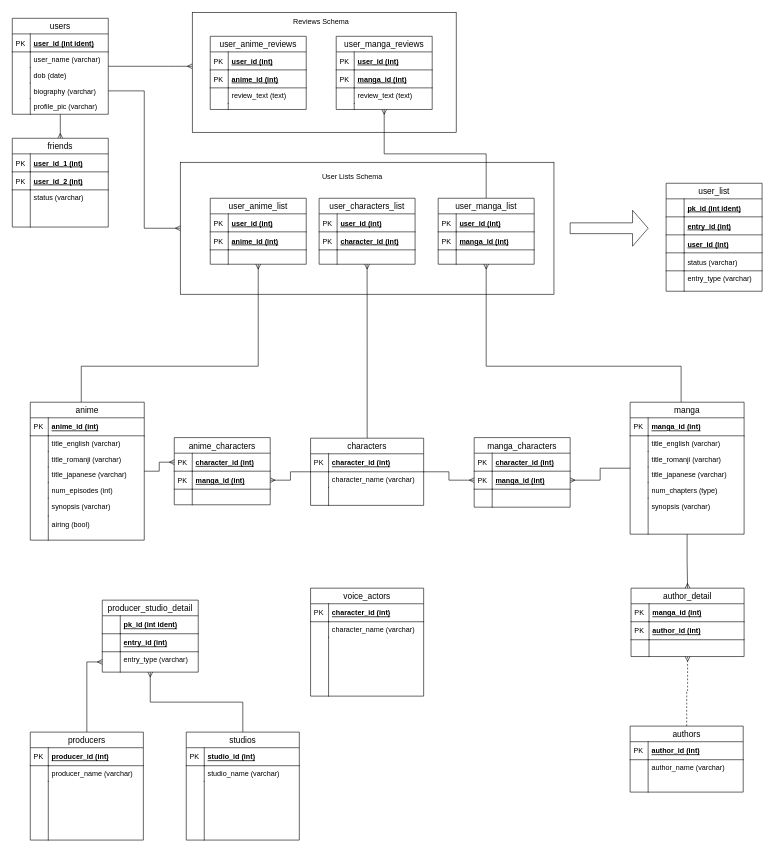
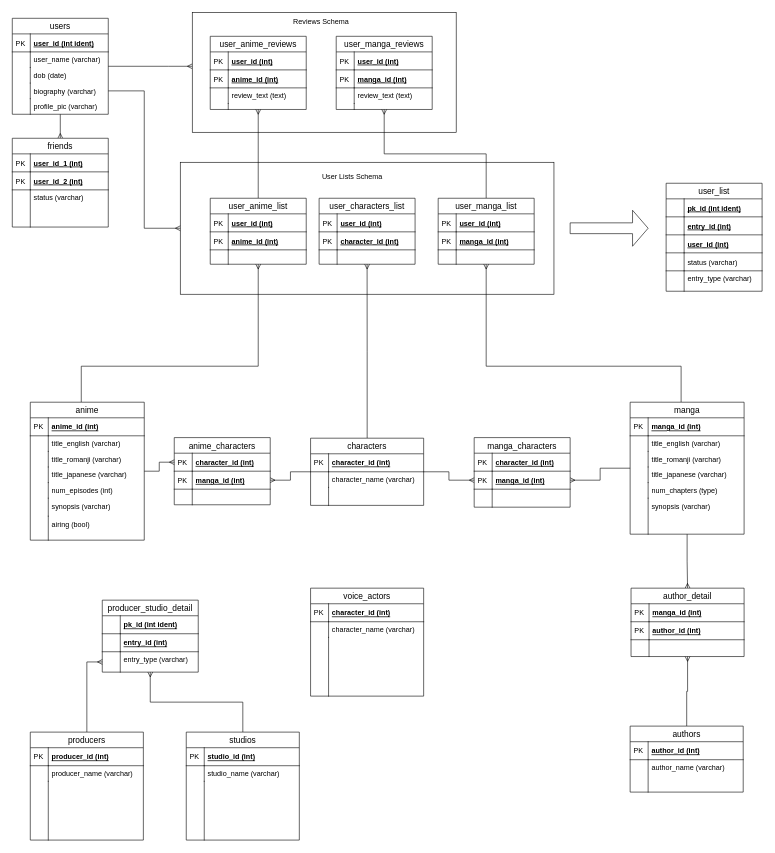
+ <mxCell id="39" style="edgeStyle=orthogonalEdgeStyle;rounded=0;orthogonalLoop=1;jettySize=auto;html=1;exitX=0.5;exitY=0;exitDx=0;exitDy=0;endArrow=ERmany;endFill=0;" edge="1" parent="1" source="43" target="19"><mxGeometry relative="1" as="geometry" /></mxCell>
- <mxCell id="104" style="edgeStyle=orthogonalEdgeStyle;rounded=0;orthogonalLoop=1;jettySize=auto;html=1;entryX=0.5;entryY=1;entryDx=0;entryDy=0;endArrow=ERmany;endFill=0;dashed=1;" edge="1" parent="1" source="105" target="110"><mxGeometry relative="1" as="geometry" /></mxCell>
+ <mxCell id="104" style="edgeStyle=orthogonalEdgeStyle;rounded=0;orthogonalLoop=1;jettySize=auto;html=1;entryX=0.5;entryY=1;entryDx=0;entryDy=0;endArrow=ERmany;endFill=0;" edge="1" parent="1" source="105" target="110"><mxGeometry relative="1" as="geometry" /></mxCell>
